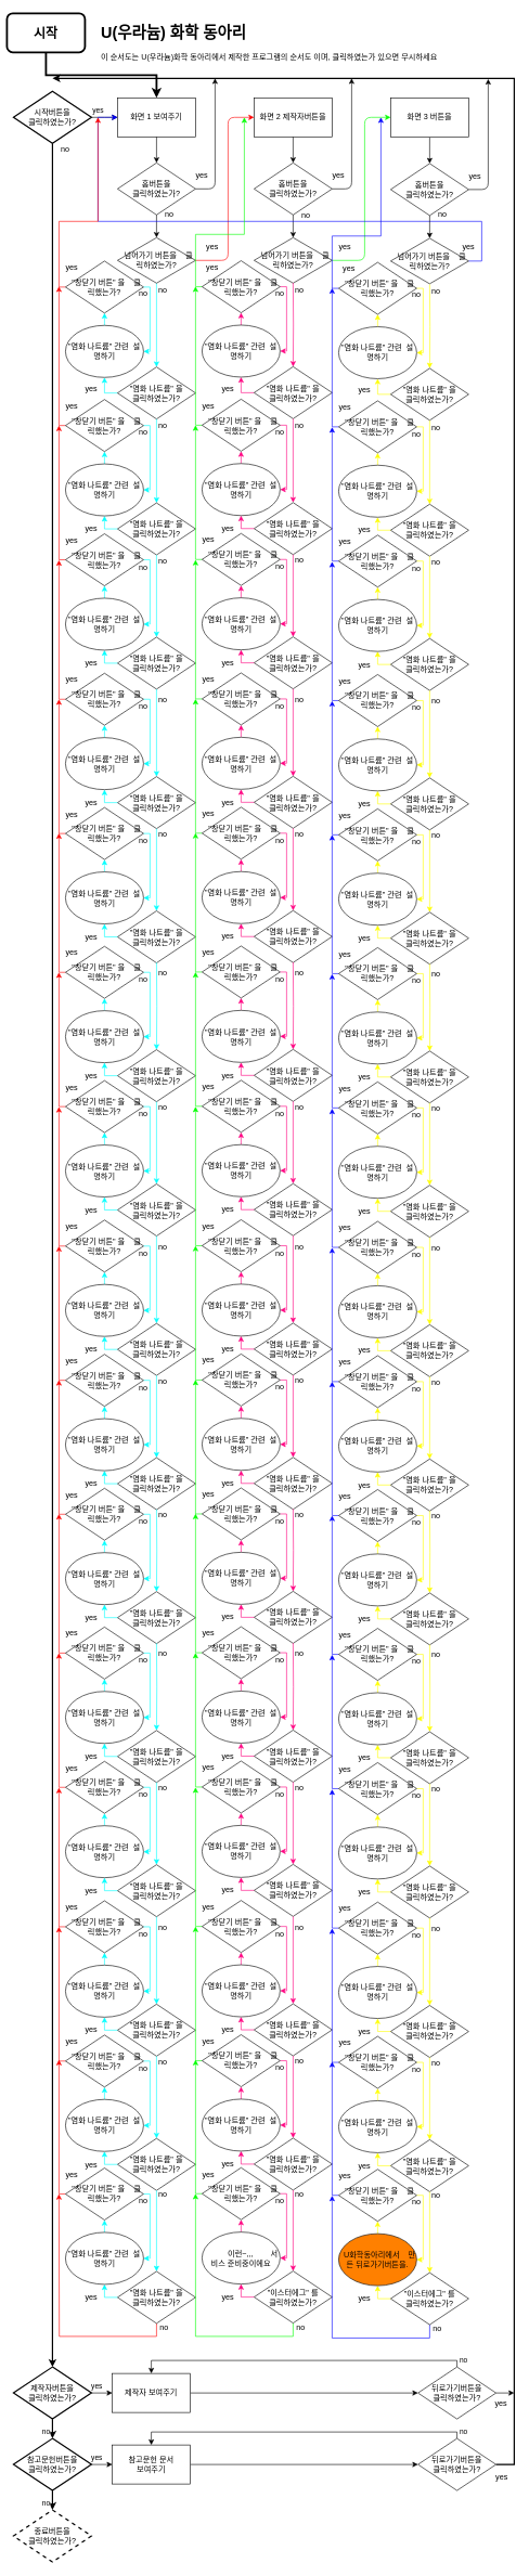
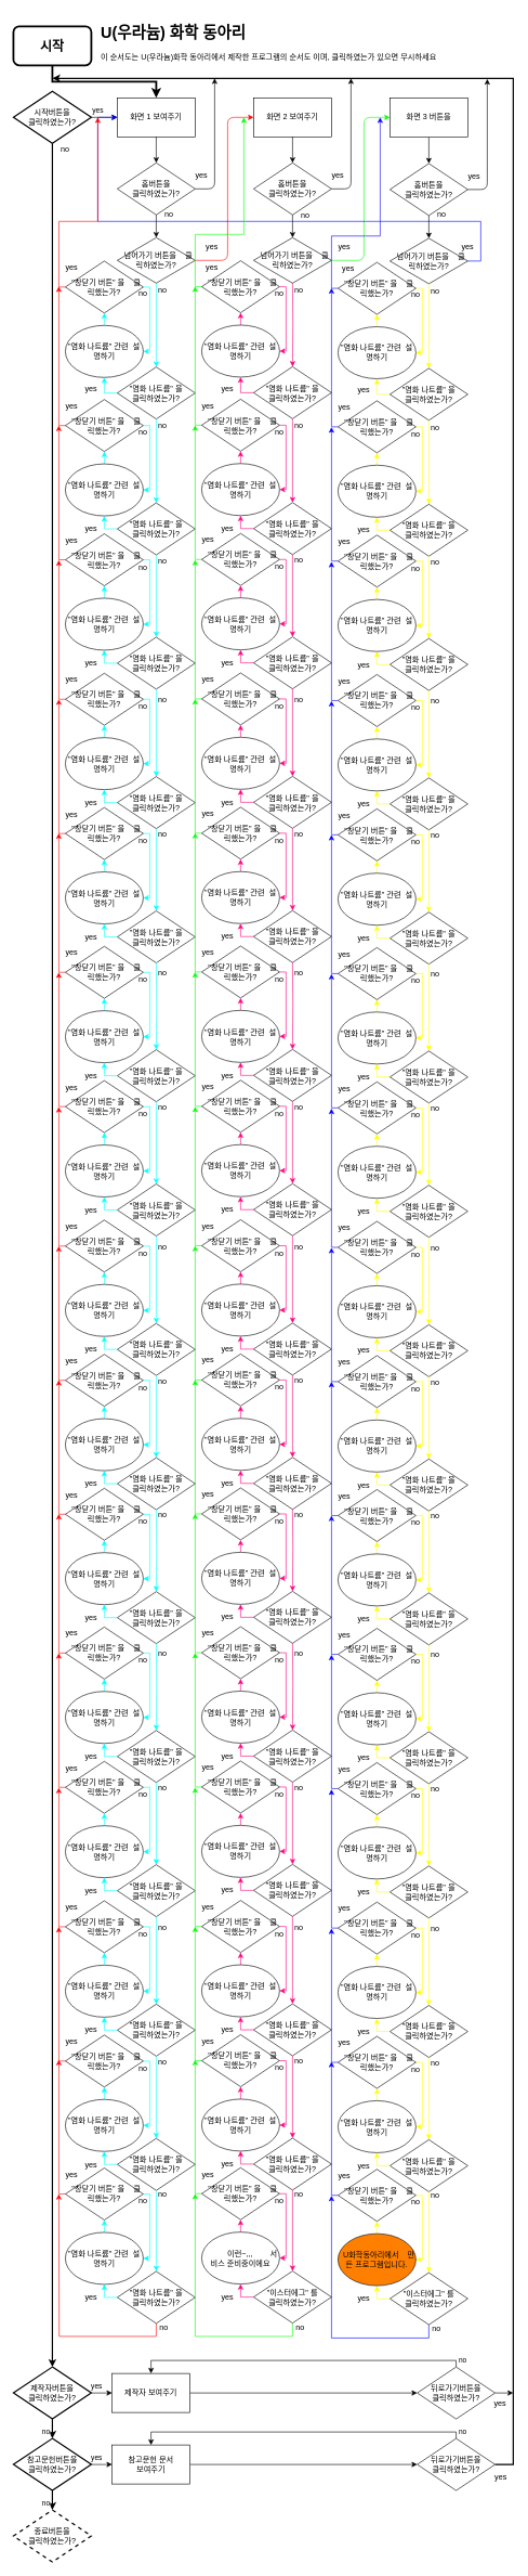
- <mxCell value="&lt;font style=&quot;font-size: 20px&quot;&gt;&lt;strong&gt;시작&lt;/strong&gt;&lt;/font&gt;" id="3" parent="1" style="rounded=1;whiteSpace=wrap;html=1;strokeWidth=3;" vertex="1"><mxGeometry x="10" y="20" as="geometry" height="60" width="120" /></mxCell>
+ <mxCell value="&lt;font style=&quot;font-size: 20px&quot;&gt;&lt;strong&gt;시작&lt;/strong&gt;&lt;/font&gt;" id="3" parent="1" style="rounded=1;whiteSpace=wrap;html=1;strokeWidth=3;" vertex="1"><mxGeometry as="geometry" height="60" width="120" y="40" x="20" /></mxCell>
- <mxCell value="화면 2 제작자버튼을" id="39" parent="1" style="rounded=0;whiteSpace=wrap;html=1;" vertex="1"><mxGeometry as="geometry" height="60" width="120" y="150" x="390" /></mxCell>
+ <mxCell value="화면 2 보여주기" id="39" parent="1" style="rounded=0;whiteSpace=wrap;html=1;" vertex="1"><mxGeometry as="geometry" height="60" width="120" y="150" x="390" /></mxCell>
- <mxCell value="&lt;p&gt;&amp;nbsp; U화학동아리에서&amp;nbsp;&amp;nbsp;&amp;nbsp; 만든 뒤로가기버튼을.&lt;/p&gt;" id="597" parent="1" style="ellipse;whiteSpace=wrap;html=1;fillColor=#FF8000;" vertex="1"><mxGeometry as="geometry" height="80" width="120" y="3435" x="520" /></mxCell>
+ <mxCell value="&lt;p&gt;&amp;nbsp; U화학동아리에서&amp;nbsp;&amp;nbsp;&amp;nbsp; 만든 프로그램입니다.&lt;/p&gt;" id="597" parent="1" style="ellipse;whiteSpace=wrap;html=1;fillColor=#FF8000;" vertex="1"><mxGeometry as="geometry" height="80" width="120" y="3435" x="520" /></mxCell>
